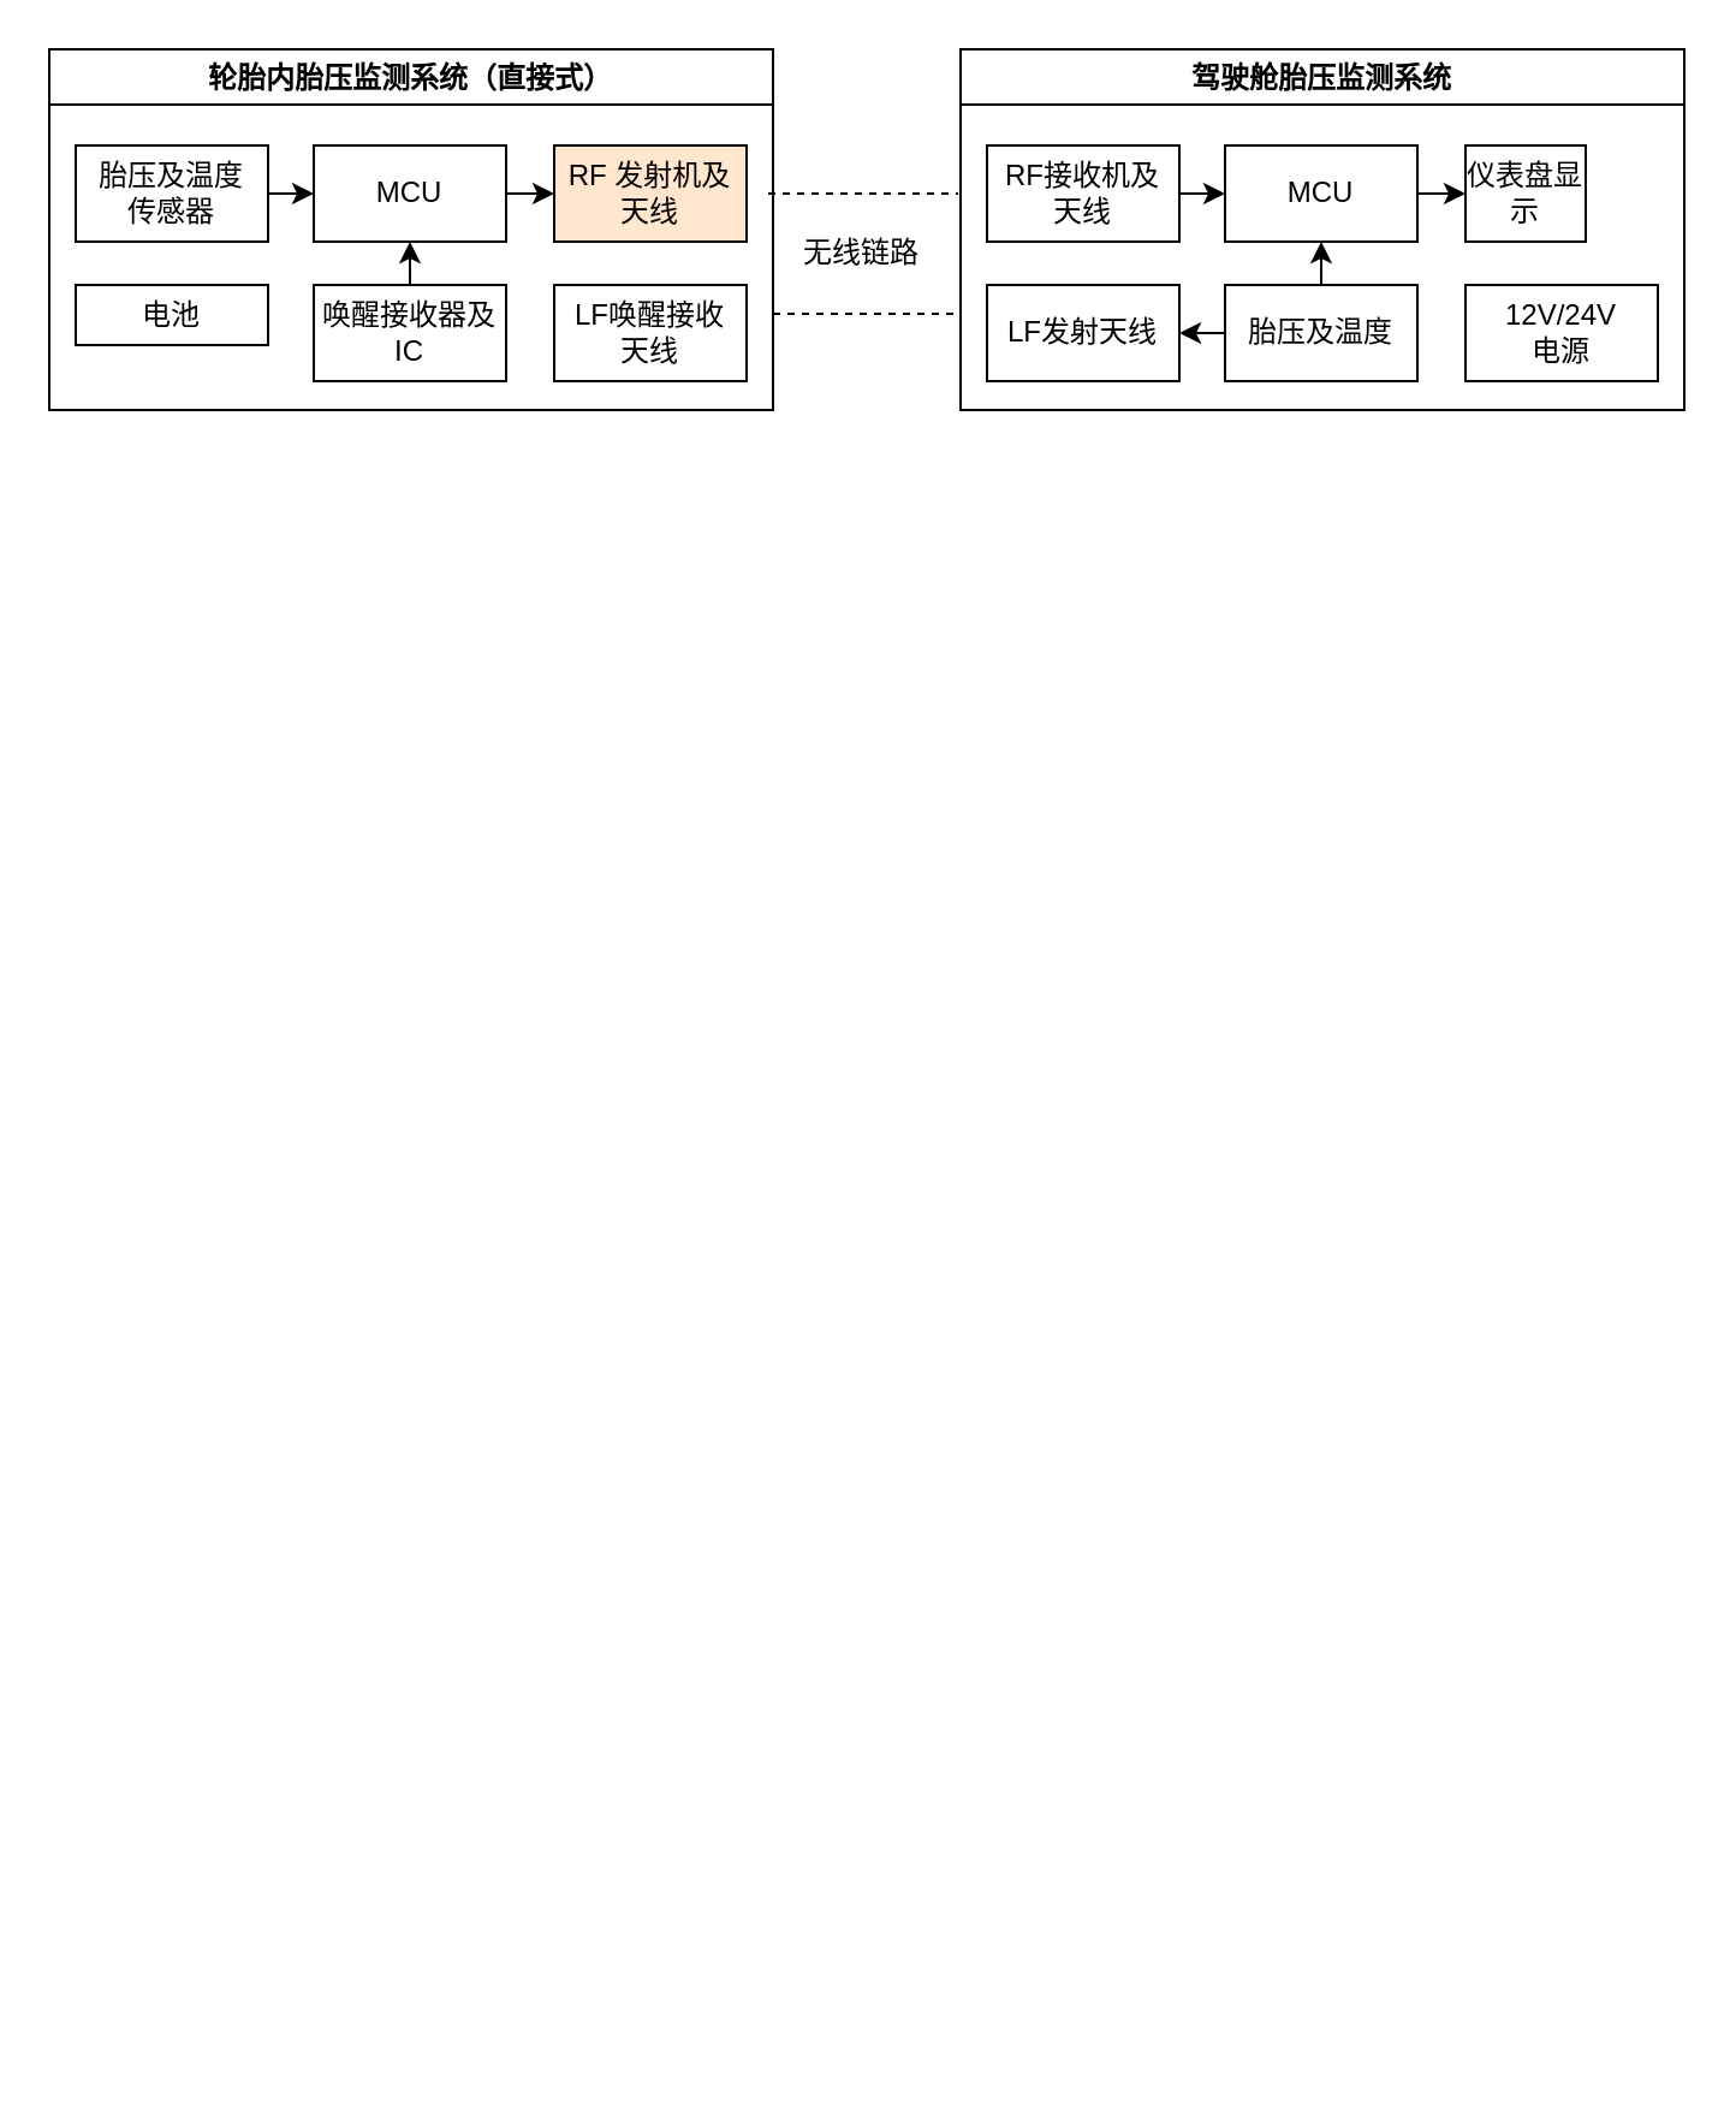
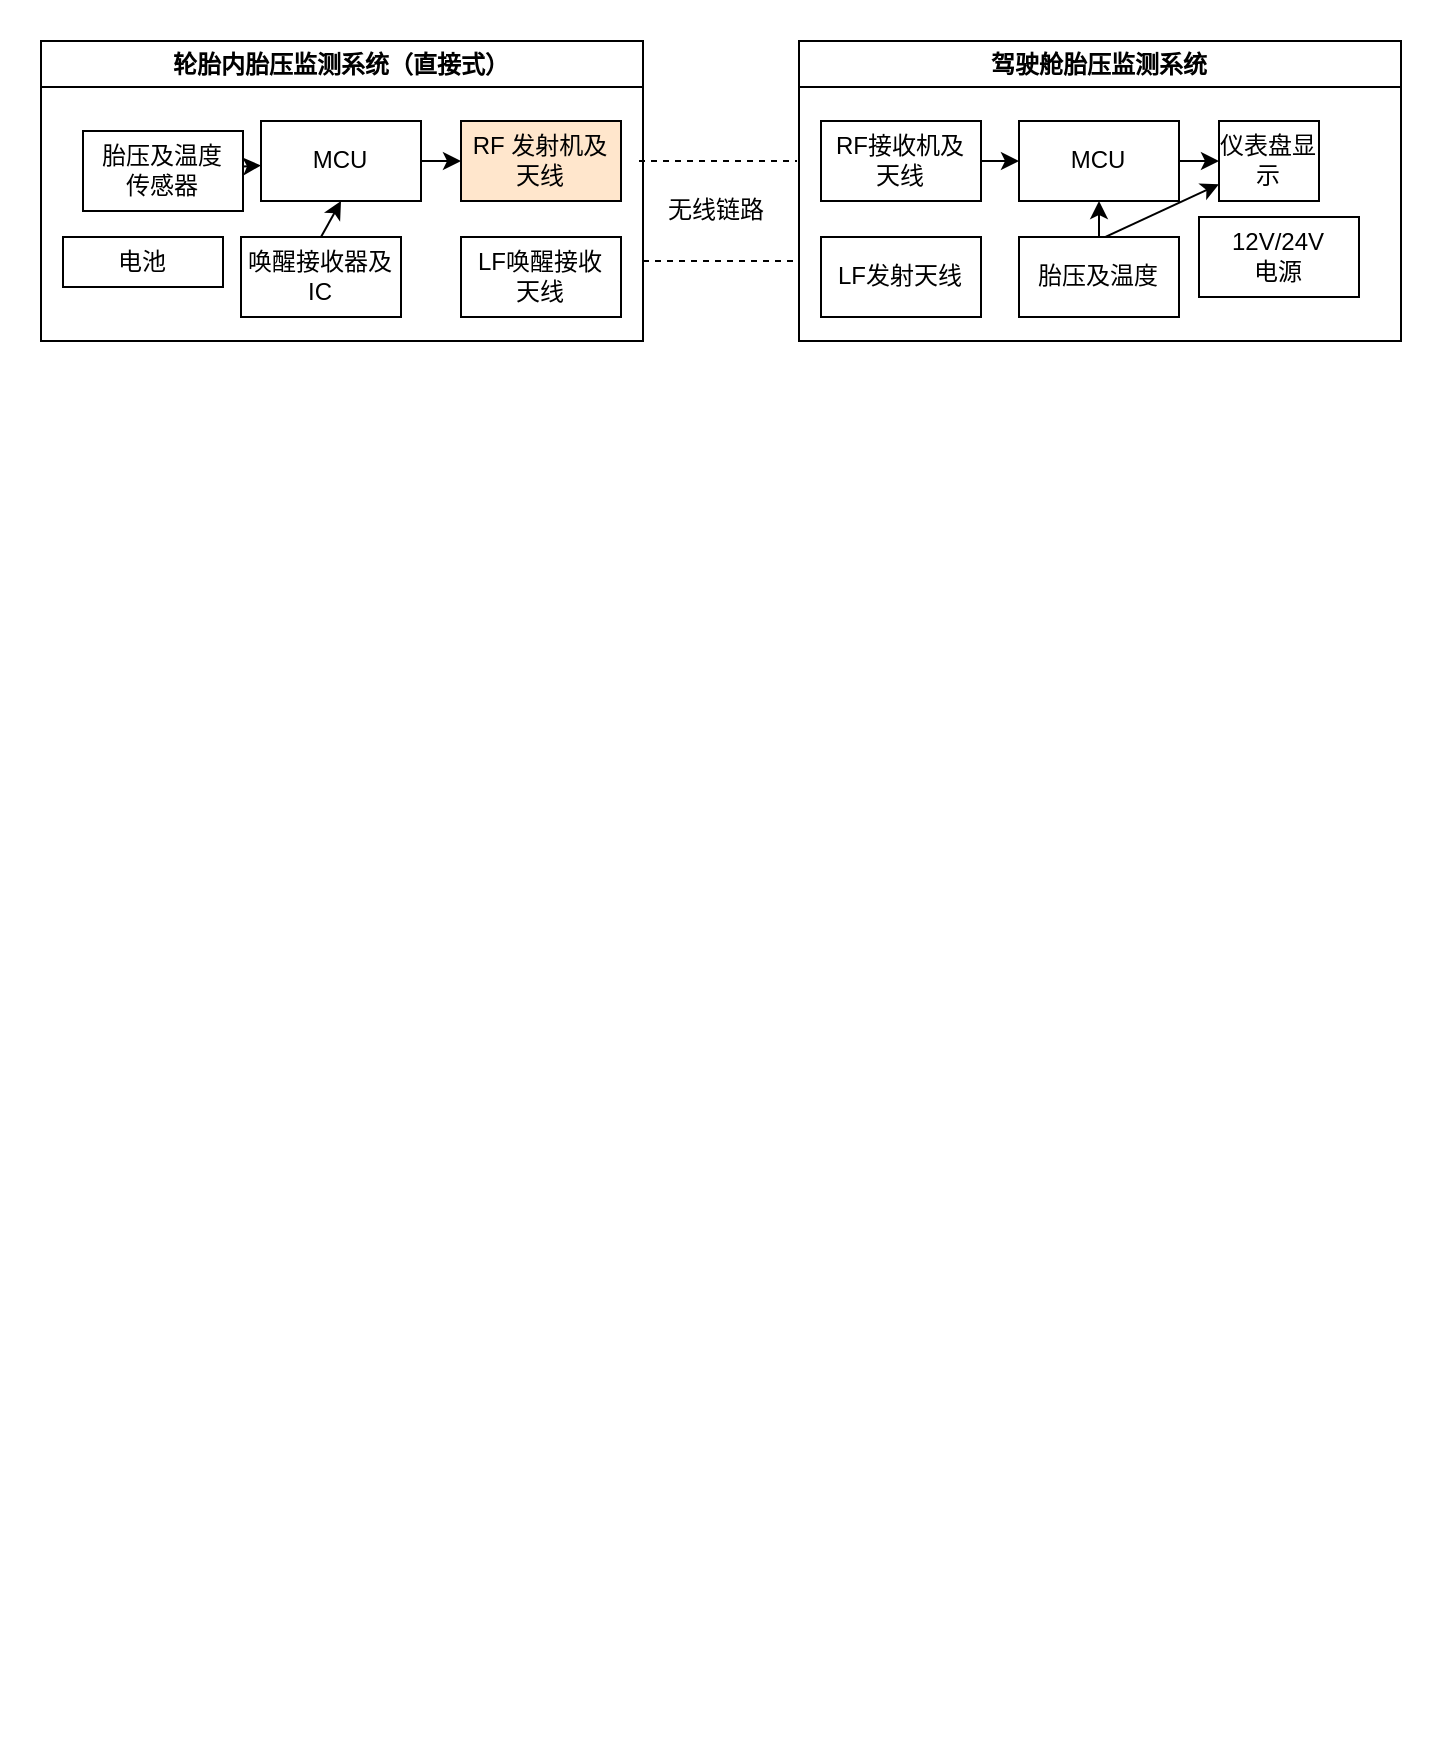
- <mxCell id="3" value="胎压及温度&lt;br&gt;传感器" style="rounded=0;whiteSpace=wrap;html=1;" vertex="1" parent="2"><mxGeometry x="11" y="40" width="80" height="40" as="geometry" /></mxCell>
+ <mxCell id="3" value="胎压及温度&lt;br&gt;传感器" style="rounded=0;whiteSpace=wrap;html=1;" vertex="1" parent="2"><mxGeometry x="21" y="45" width="80" height="40" as="geometry" /></mxCell>
- <mxCell id="10" value="唤醒接收器及IC" style="rounded=0;whiteSpace=wrap;html=1;" vertex="1" parent="2"><mxGeometry x="110" y="98" width="80" height="40" as="geometry" /></mxCell>
+ <mxCell id="10" value="唤醒接收器及IC" style="rounded=0;whiteSpace=wrap;html=1;" vertex="1" parent="2"><mxGeometry x="100" y="98" width="80" height="40" as="geometry" /></mxCell>
- <mxCell id="20" style="edgeStyle=none;html=1;exitX=0;exitY=0.5;exitDx=0;exitDy=0;entryX=1;entryY=0.5;entryDx=0;entryDy=0;" edge="1" parent="12" source="21" target="18"><mxGeometry relative="1" as="geometry" /></mxCell>
+ <mxCell id="20" style="edgeStyle=none;html=1;exitX=0;exitY=0.5;exitDx=0;exitDy=0;" edge="1" parent="12" source="21" target="16"><mxGeometry relative="1" as="geometry" /></mxCell>
- <mxCell id="22" value="12V/24V&lt;br&gt;电源" style="rounded=0;whiteSpace=wrap;html=1;" vertex="1" parent="12"><mxGeometry x="210" y="98" width="80" height="40" as="geometry" /></mxCell>
+ <mxCell id="22" value="12V/24V&lt;br&gt;电源" style="rounded=0;whiteSpace=wrap;html=1;" vertex="1" parent="12"><mxGeometry x="200" y="88" width="80" height="40" as="geometry" /></mxCell>
